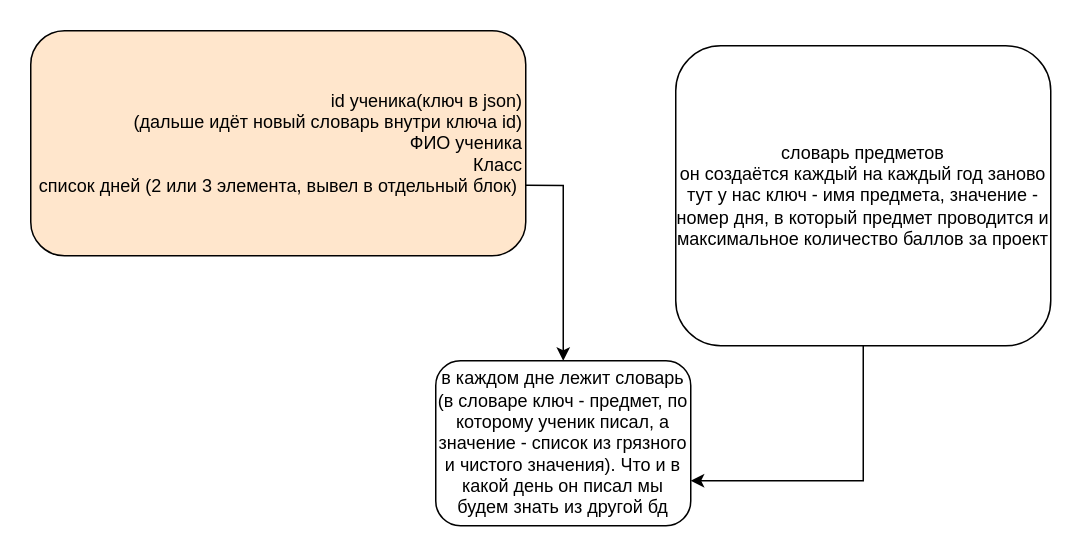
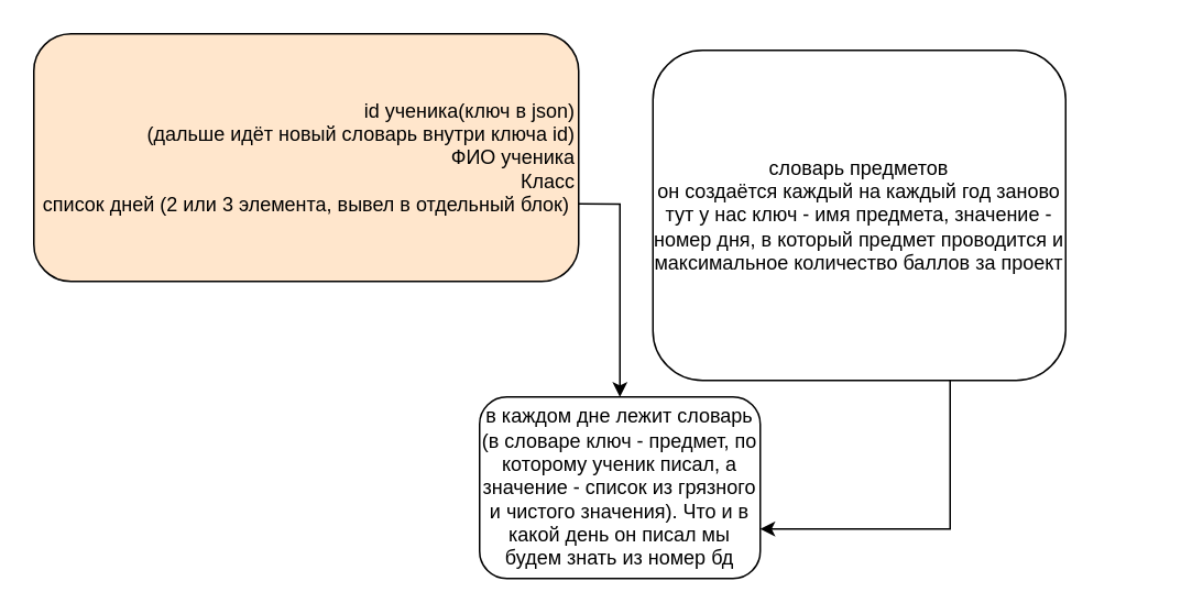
- <mxCell id="7" value="словарь предметов&lt;br&gt;он создаётся каждый на каждый год заново&lt;br&gt;тут у нас ключ - имя предмета, значение - номер дня, в который предмет проводится и максимальное количество баллов за проект" style="rounded=1;whiteSpace=wrap;html=1;" parent="1" vertex="1"><mxGeometry x="450" y="30" width="250" height="200" as="geometry" /></mxCell>
+ <mxCell id="7" value="словарь предметов&lt;br&gt;он создаётся каждый на каждый год заново&lt;br&gt;тут у нас ключ - имя предмета, значение - номер дня, в который предмет проводится и максимальное количество баллов за проект" style="rounded=1;whiteSpace=wrap;html=1;" parent="1" vertex="1"><mxGeometry x="395" y="30" width="250" height="200" as="geometry" /></mxCell>
- <mxCell id="5" value="в каждом дне лежит словарь (в словаре ключ - предмет, по которому ученик писал, а значение - список из грязного и чистого значения). Что и в какой день он писал мы будем знать из другой бд" style="rounded=1;whiteSpace=wrap;html=1;" parent="1" vertex="1"><mxGeometry x="290" y="240" width="170" height="110" as="geometry" /></mxCell>
+ <mxCell id="5" value="в каждом дне лежит словарь (в словаре ключ - предмет, по которому ученик писал, а значение - список из грязного и чистого значения). Что и в какой день он писал мы будем знать из номер бд" style="rounded=1;whiteSpace=wrap;html=1;" parent="1" vertex="1"><mxGeometry x="290" y="240" width="170" height="110" as="geometry" /></mxCell>
